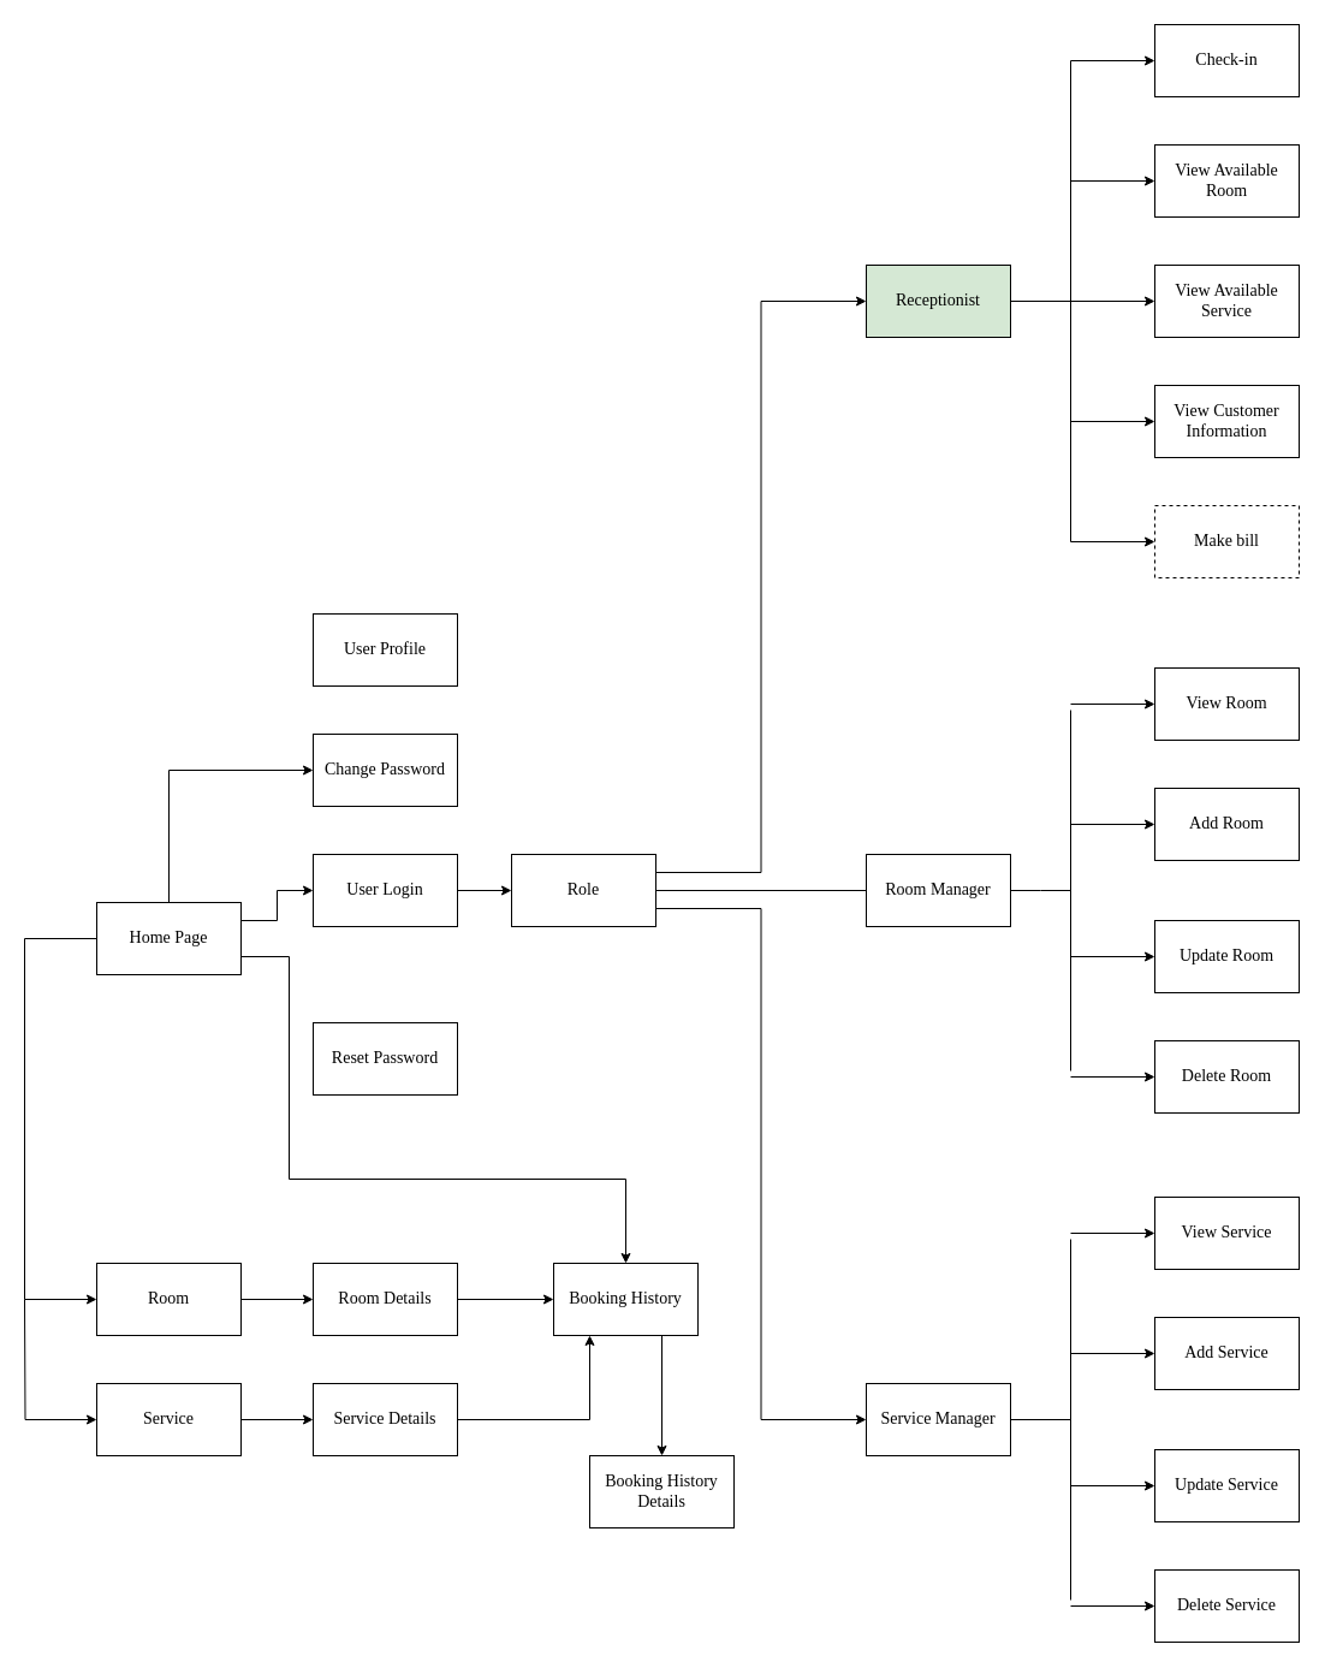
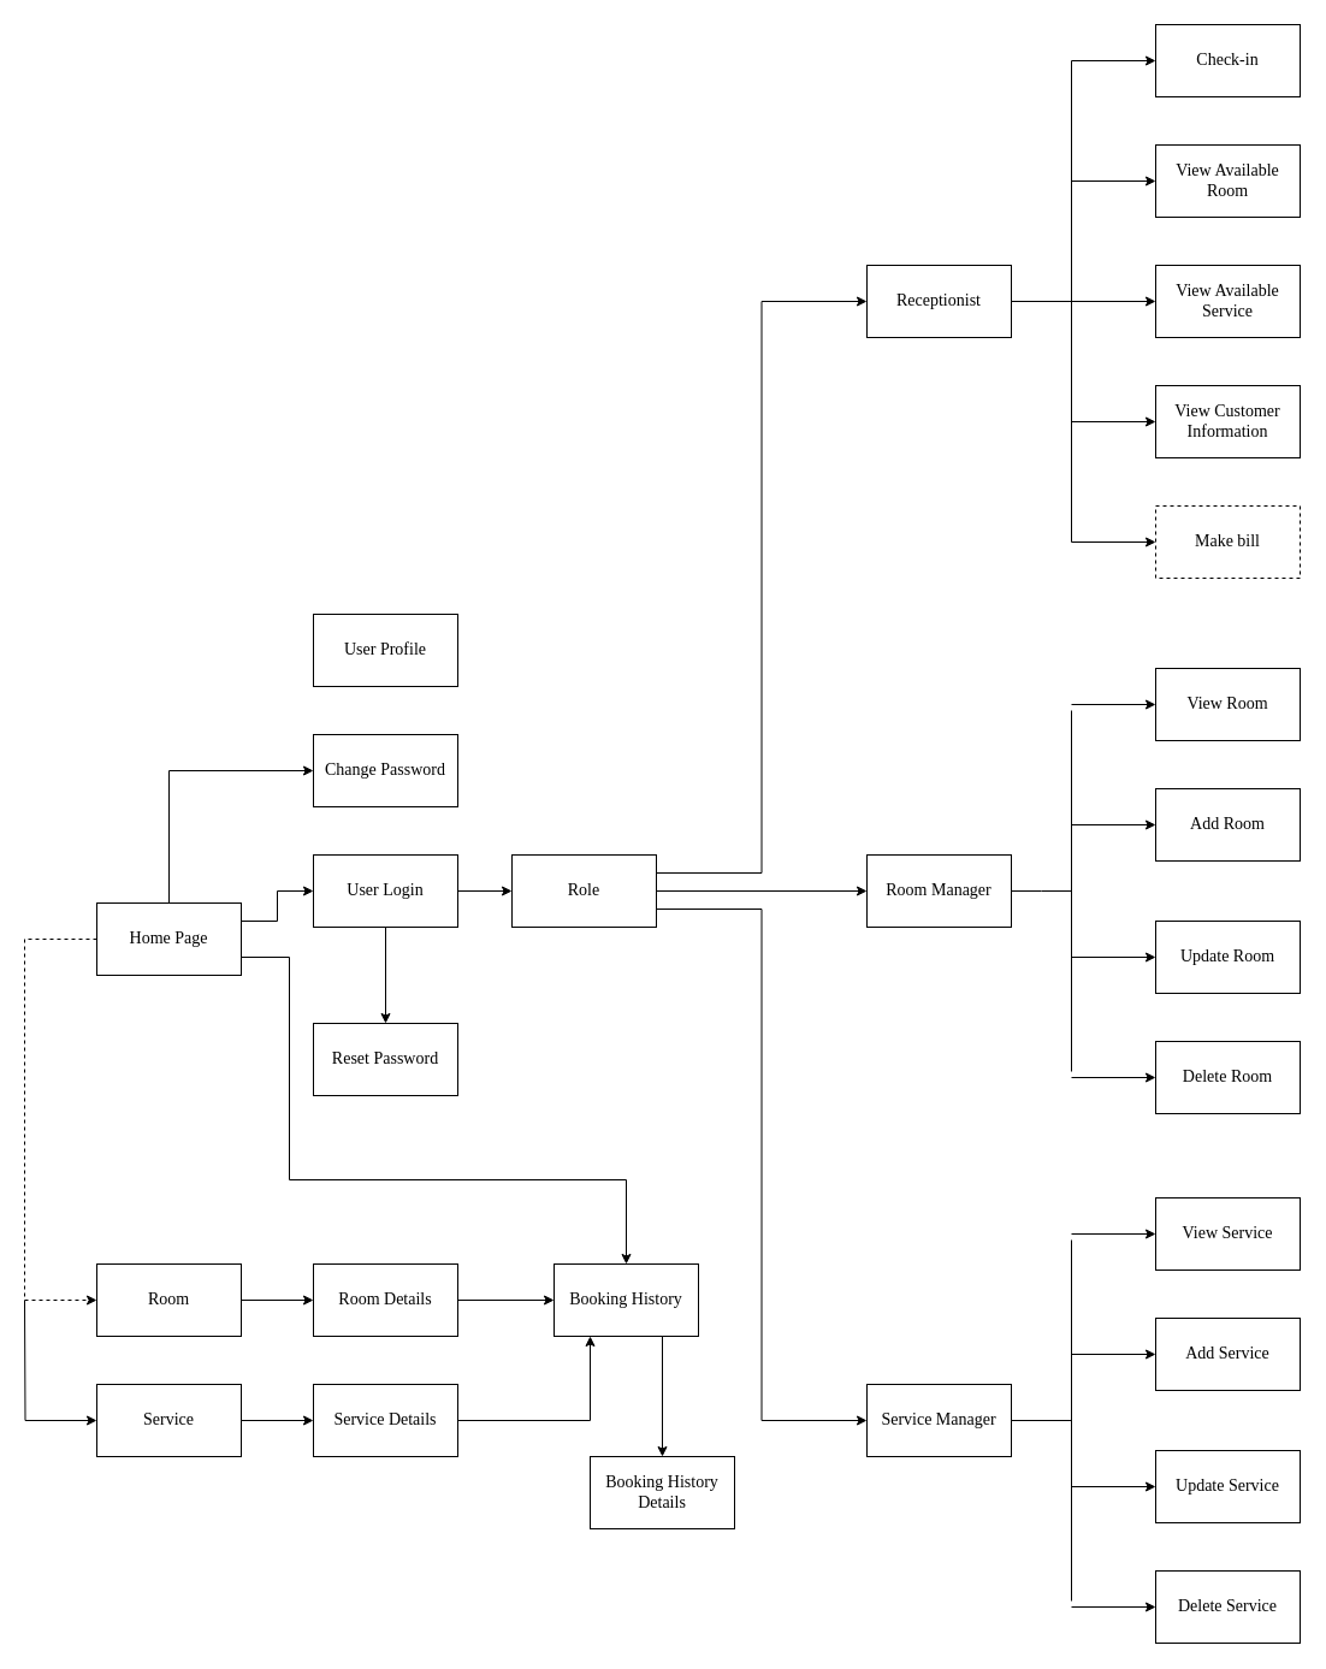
- <mxCell id="30" value="&lt;font face=&quot;Times New Roman&quot; style=&quot;font-size: 14px&quot;&gt;Receptionist&lt;/font&gt;" style="rounded=0;whiteSpace=wrap;html=1;fillColor=#d5e8d4;" vertex="1" parent="1"><mxGeometry x="720" y="220" width="120" height="60" as="geometry" /></mxCell>
+ <mxCell id="30" value="&lt;font face=&quot;Times New Roman&quot; style=&quot;font-size: 14px&quot;&gt;Receptionist&lt;/font&gt;" style="rounded=0;whiteSpace=wrap;html=1;" vertex="1" parent="1"><mxGeometry x="720" y="220" width="120" height="60" as="geometry" /></mxCell>
- <mxCell id="22" style="edgeStyle=orthogonalEdgeStyle;rounded=0;orthogonalLoop=1;jettySize=auto;html=1;exitX=1;exitY=0.5;exitDx=0;exitDy=0;entryX=0;entryY=0.5;entryDx=0;entryDy=0;startArrow=none;startFill=0;endArrow=none;endFill=1;" edge="1" parent="1" source="24" target="32"><mxGeometry relative="1" as="geometry" /></mxCell>
+ <mxCell id="22" style="edgeStyle=orthogonalEdgeStyle;rounded=0;orthogonalLoop=1;jettySize=auto;html=1;exitX=1;exitY=0.5;exitDx=0;exitDy=0;entryX=0;entryY=0.5;entryDx=0;entryDy=0;startArrow=none;startFill=0;endArrow=classic;endFill=1;" edge="1" parent="1" source="24" target="32"><mxGeometry relative="1" as="geometry" /></mxCell>
+ <mxCell id="8" style="edgeStyle=orthogonalEdgeStyle;rounded=0;orthogonalLoop=1;jettySize=auto;html=1;exitX=0.5;exitY=1;exitDx=0;exitDy=0;entryX=0.5;entryY=0;entryDx=0;entryDy=0;startArrow=none;startFill=0;endArrow=classic;endFill=1;" edge="1" parent="1" source="10" target="20"><mxGeometry relative="1" as="geometry" /></mxCell>
- <mxCell id="2" style="edgeStyle=orthogonalEdgeStyle;rounded=0;orthogonalLoop=1;jettySize=auto;html=1;entryX=0;entryY=0.5;entryDx=0;entryDy=0;" edge="1" parent="1" source="6" target="13"><mxGeometry relative="1" as="geometry"><Array as="points"><mxPoint x="20" y="780" /><mxPoint x="20" y="1080" /></Array></mxGeometry></mxCell>
+ <mxCell id="2" style="edgeStyle=orthogonalEdgeStyle;rounded=0;orthogonalLoop=1;jettySize=auto;html=1;entryX=0;entryY=0.5;entryDx=0;entryDy=0;dashed=1;" edge="1" parent="1" source="6" target="13"><mxGeometry relative="1" as="geometry"><Array as="points"><mxPoint x="20" y="780" /><mxPoint x="20" y="1080" /></Array></mxGeometry></mxCell>
